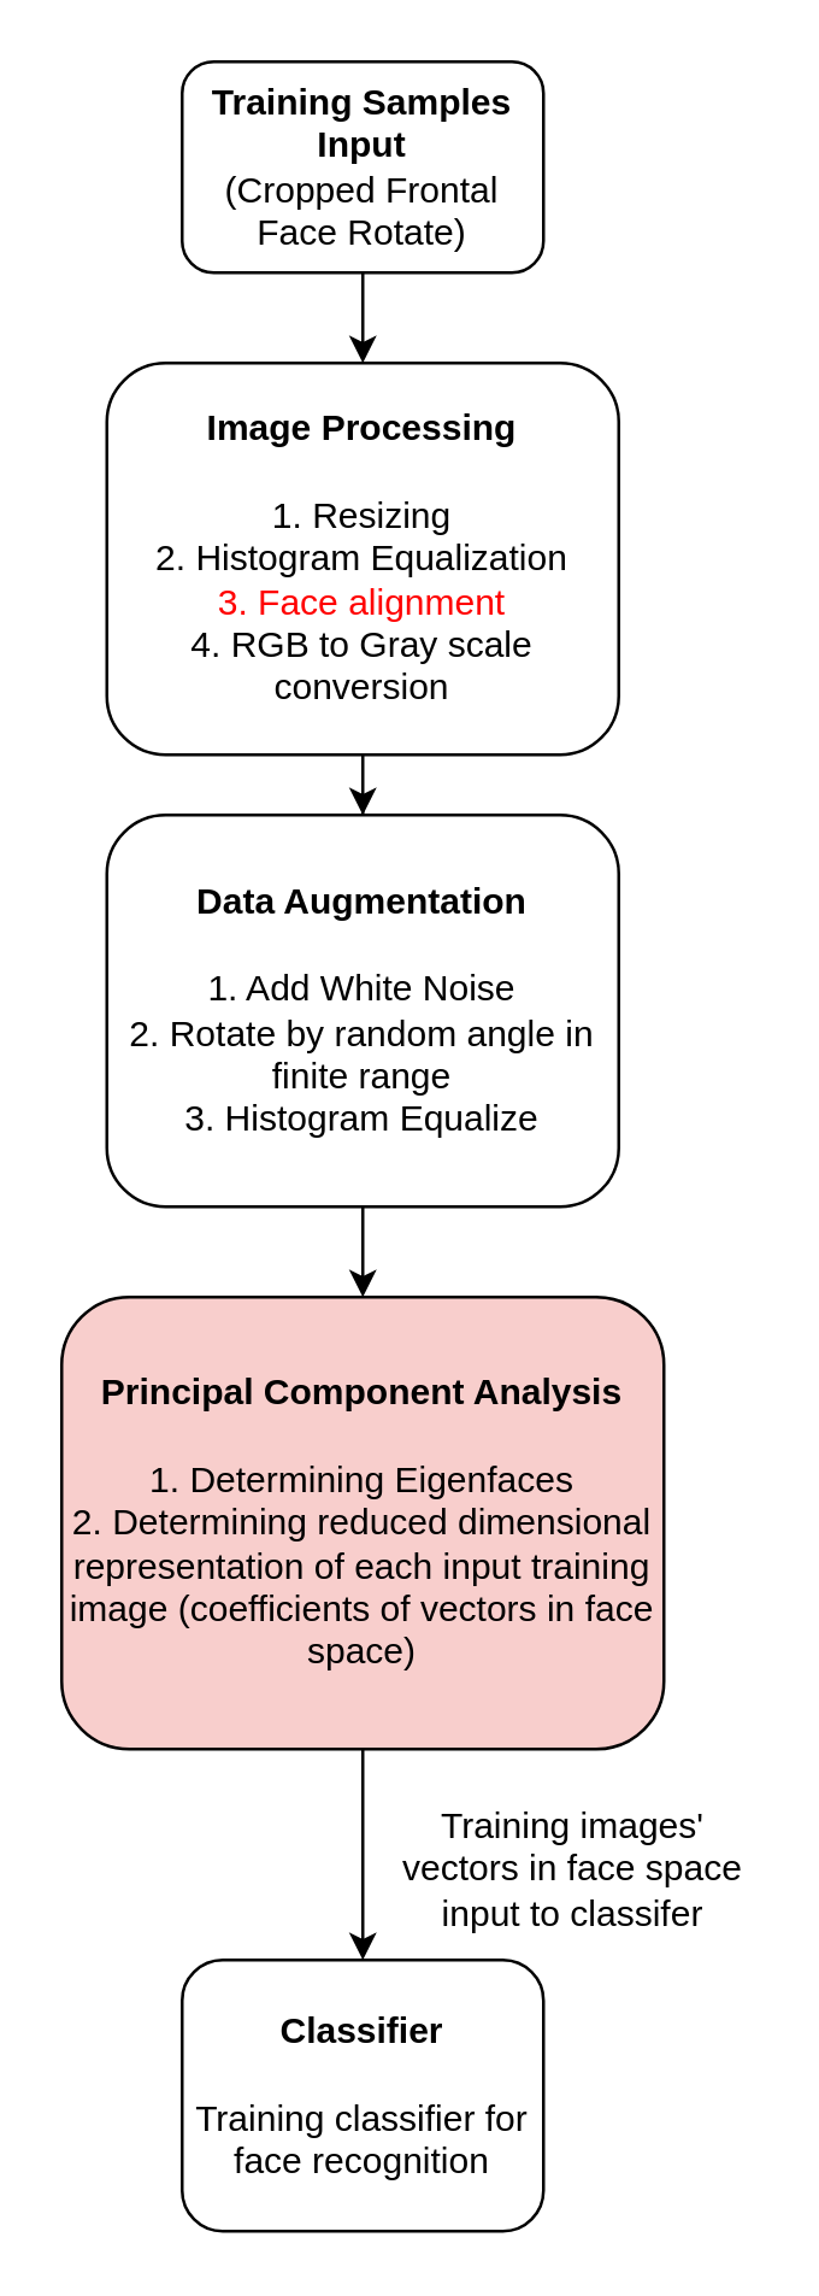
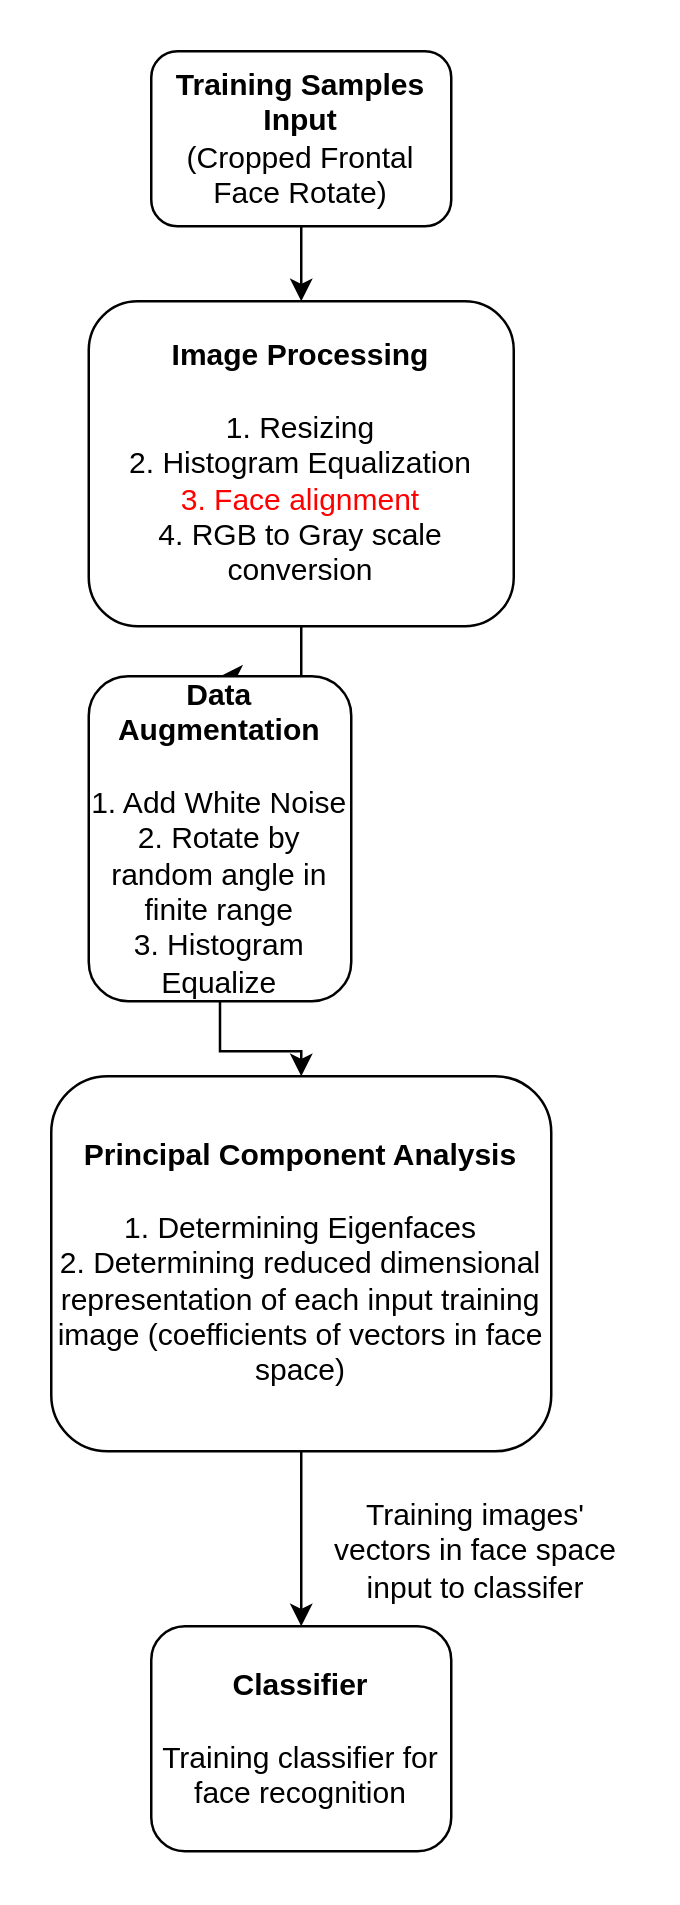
- <mxCell id="11" value="&lt;b&gt;Data Augmentation&lt;br&gt;&lt;/b&gt;&lt;div&gt;&lt;br&gt;&lt;/div&gt;&lt;div&gt;1. Add White Noise&lt;br&gt;&lt;/div&gt;&lt;div&gt;2. Rotate by random angle in finite range&lt;br&gt;&lt;/div&gt;3. Histogram Equalize" style="rounded=1;whiteSpace=wrap;html=1;fontSize=12;glass=0;strokeWidth=1;shadow=0;" vertex="1" parent="1"><mxGeometry x="35" y="270" width="170" height="130" as="geometry" /></mxCell>
+ <mxCell id="11" value="&lt;b&gt;Data Augmentation&lt;br&gt;&lt;/b&gt;&lt;div&gt;&lt;br&gt;&lt;/div&gt;&lt;div&gt;1. Add White Noise&lt;br&gt;&lt;/div&gt;&lt;div&gt;2. Rotate by random angle in finite range&lt;br&gt;&lt;/div&gt;3. Histogram Equalize" style="rounded=1;whiteSpace=wrap;html=1;fontSize=12;glass=0;strokeWidth=1;shadow=0;" vertex="1" parent="1"><mxGeometry x="35" y="270" width="105" height="130" as="geometry" /></mxCell>
- <mxCell id="6" value="&lt;div&gt;&lt;b&gt;Principal Component Analysis&lt;/b&gt;&lt;/div&gt;&lt;div&gt;&lt;br&gt;&lt;/div&gt;&lt;div&gt;1. Determining Eigenfaces&lt;/div&gt;&lt;div&gt;2. Determining reduced dimensional representation of each input training image (coefficients of vectors in face space)&lt;br&gt;&lt;/div&gt;" style="rounded=1;whiteSpace=wrap;html=1;fontSize=12;glass=0;strokeWidth=1;shadow=0;fillColor=#f8cecc;" parent="1" vertex="1"><mxGeometry x="20" y="430" width="200" height="150" as="geometry" /></mxCell>
+ <mxCell id="6" value="&lt;div&gt;&lt;b&gt;Principal Component Analysis&lt;/b&gt;&lt;/div&gt;&lt;div&gt;&lt;br&gt;&lt;/div&gt;&lt;div&gt;1. Determining Eigenfaces&lt;/div&gt;&lt;div&gt;2. Determining reduced dimensional representation of each input training image (coefficients of vectors in face space)&lt;br&gt;&lt;/div&gt;" style="rounded=1;whiteSpace=wrap;html=1;fontSize=12;glass=0;strokeWidth=1;shadow=0;" parent="1" vertex="1"><mxGeometry x="20" y="430" width="200" height="150" as="geometry" /></mxCell>
